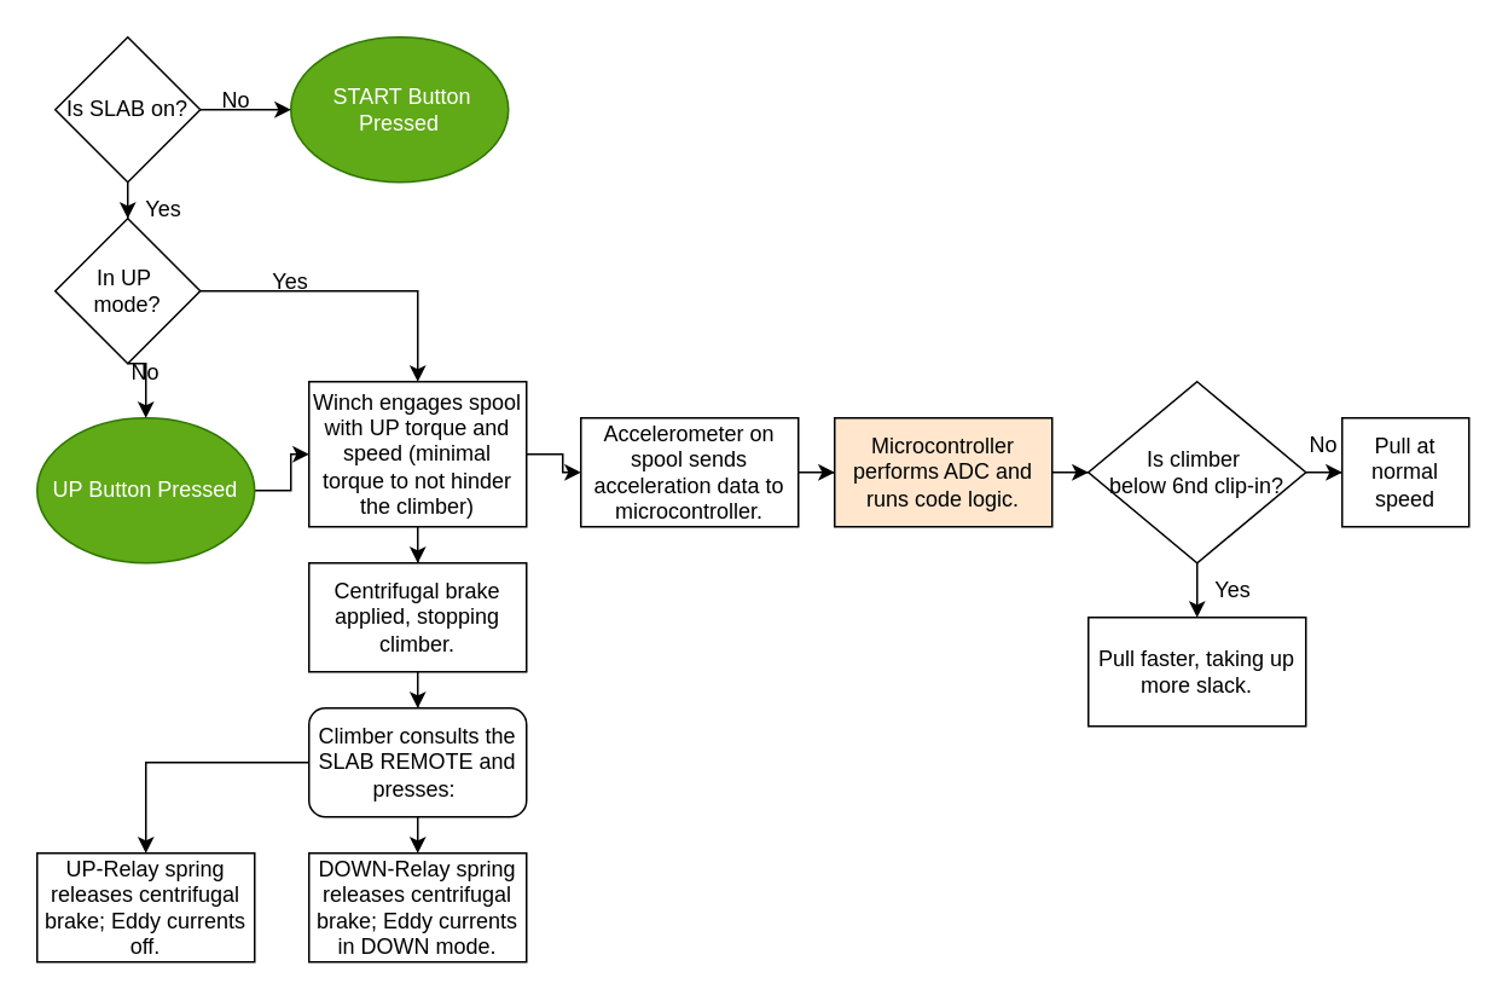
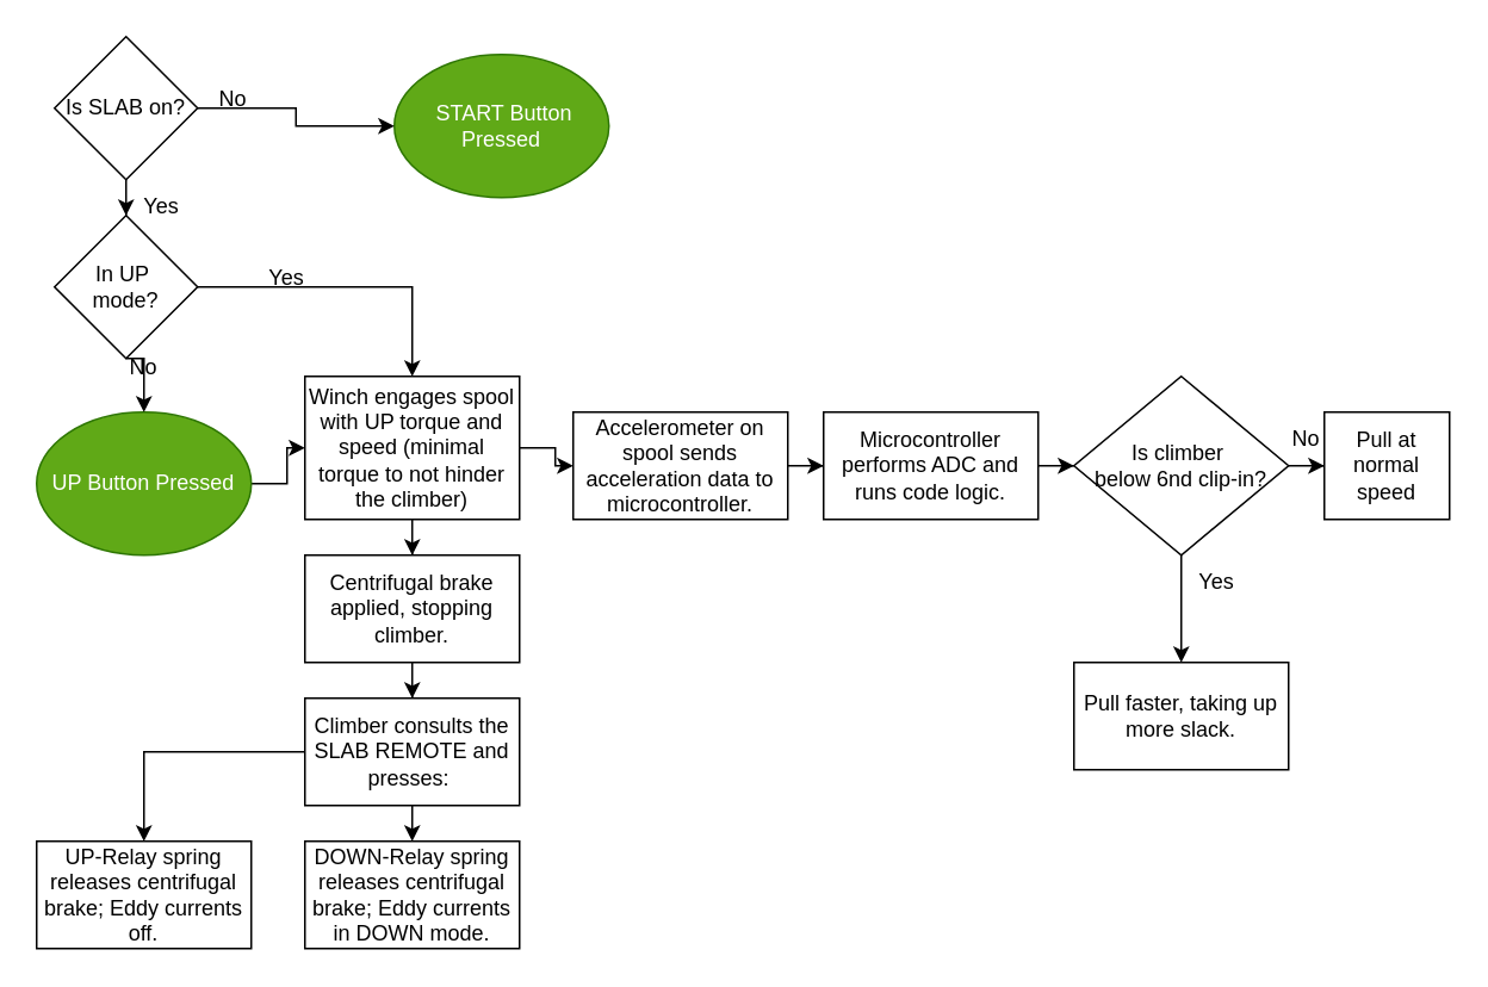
- <mxCell id="25" value="&amp;nbsp;START Button Pressed" style="ellipse;whiteSpace=wrap;html=1;fillColor=#60a917;fontColor=#ffffff;strokeColor=#2D7600;" vertex="1" parent="1"><mxGeometry x="160" y="20" width="120" height="80" as="geometry" /></mxCell>
+ <mxCell id="25" value="&amp;nbsp;START Button Pressed" style="ellipse;whiteSpace=wrap;html=1;fillColor=#60a917;fontColor=#ffffff;strokeColor=#2D7600;" vertex="1" parent="1"><mxGeometry x="220" y="30" width="120" height="80" as="geometry" /></mxCell>
- <mxCell id="10" value="Microcontroller performs ADC and runs code logic." style="whiteSpace=wrap;html=1;fillColor=#ffe6cc;" vertex="1" parent="1"><mxGeometry x="460" y="230" width="120" height="60" as="geometry" /></mxCell>
+ <mxCell id="10" value="Microcontroller performs ADC and runs code logic." style="whiteSpace=wrap;html=1;" vertex="1" parent="1"><mxGeometry x="460" y="230" width="120" height="60" as="geometry" /></mxCell>
- <mxCell id="14" value="Pull faster, taking up more slack." style="whiteSpace=wrap;html=1;" vertex="1" parent="1"><mxGeometry x="600" y="340" width="120" height="60" as="geometry" /></mxCell>
+ <mxCell id="14" value="Pull faster, taking up more slack." style="whiteSpace=wrap;html=1;" vertex="1" parent="1"><mxGeometry x="600" y="370" width="120" height="60" as="geometry" /></mxCell>
- <mxCell id="22" value="Climber consults the SLAB REMOTE and presses:&amp;nbsp;" style="whiteSpace=wrap;html=1;rounded=1;" vertex="1" parent="1"><mxGeometry x="170" y="390" width="120" height="60" as="geometry" /></mxCell>
+ <mxCell id="22" value="Climber consults the SLAB REMOTE and presses:&amp;nbsp;" style="whiteSpace=wrap;html=1;" vertex="1" parent="1"><mxGeometry x="170" y="390" width="120" height="60" as="geometry" /></mxCell>
